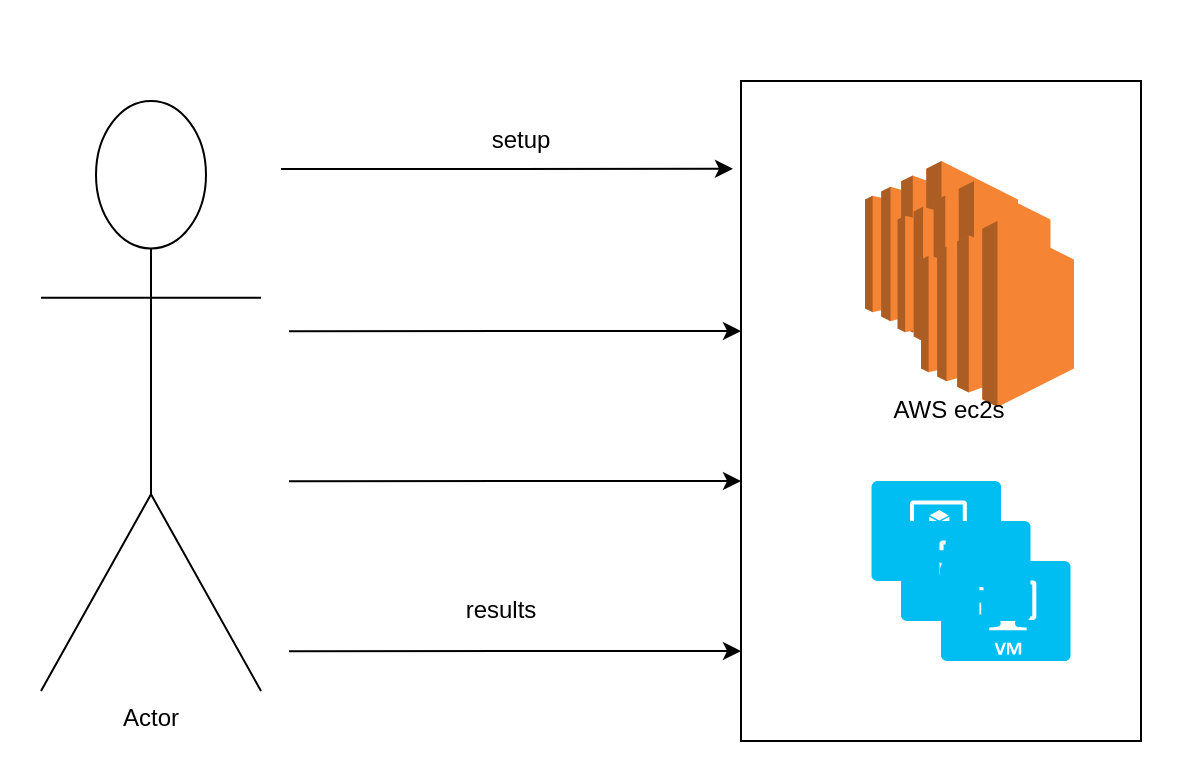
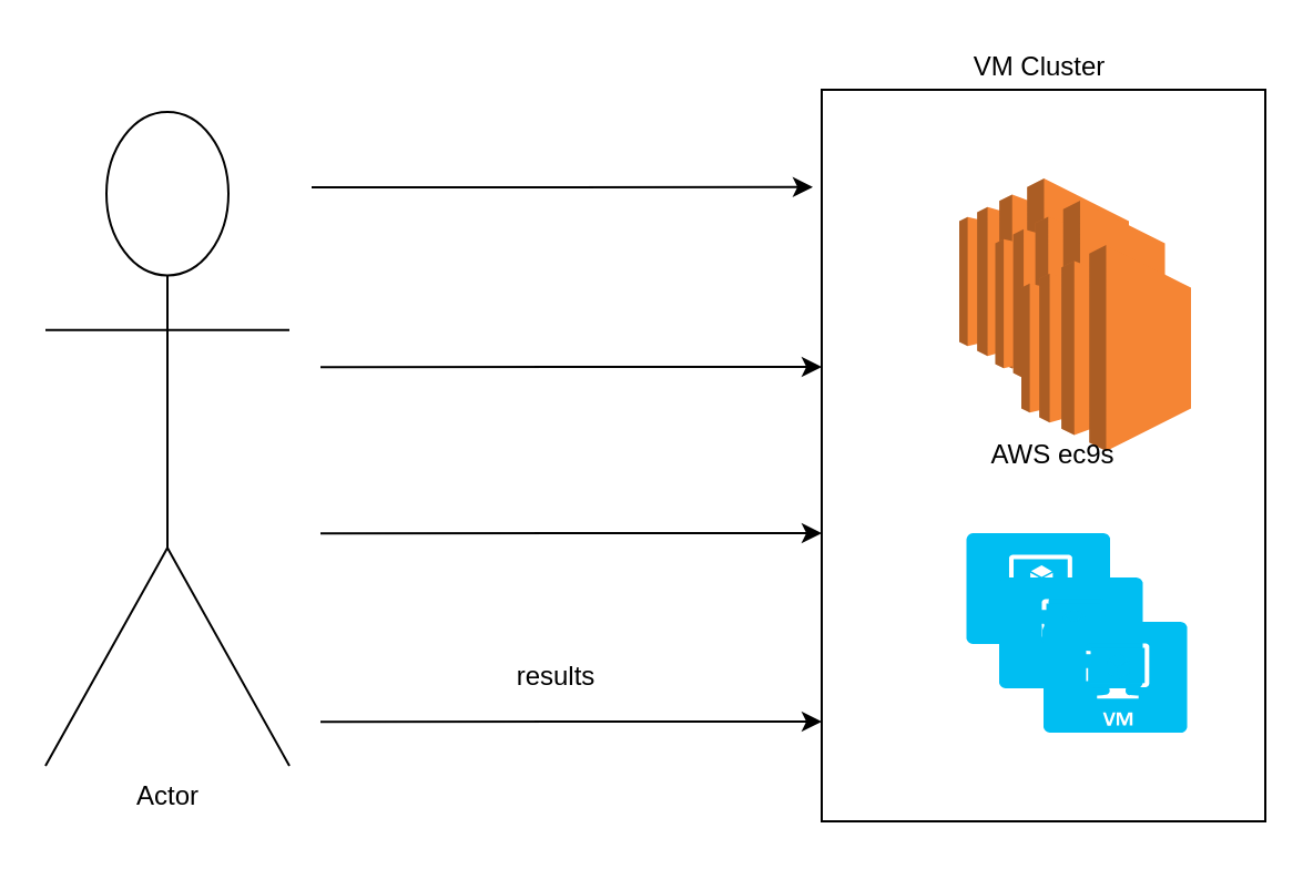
+ <mxCell id="11" value="VM Cluster" style="text;html=1;align=center;verticalAlign=middle;resizable=0;points=[];;autosize=1;" vertex="1" parent="1"><mxGeometry x="433.25" y="20" width="70" height="20" as="geometry" /></mxCell>
- <mxCell id="16" value="setup" style="text;html=1;align=center;verticalAlign=middle;resizable=0;points=[];;autosize=1;" vertex="1" parent="1"><mxGeometry x="240" y="60" width="40" height="20" as="geometry" /></mxCell>
- <mxCell id="10" value="AWS ec2s" style="text;html=1;align=center;verticalAlign=middle;resizable=0;points=[];;autosize=1;" vertex="1" parent="1"><mxGeometry x="438.5" y="195" width="70" height="20" as="geometry" /></mxCell>
+ <mxCell id="10" value="AWS ec9s" style="text;html=1;align=center;verticalAlign=middle;resizable=0;points=[];;autosize=1;" vertex="1" parent="1"><mxGeometry x="438.5" y="195" width="70" height="20" as="geometry" /></mxCell>
